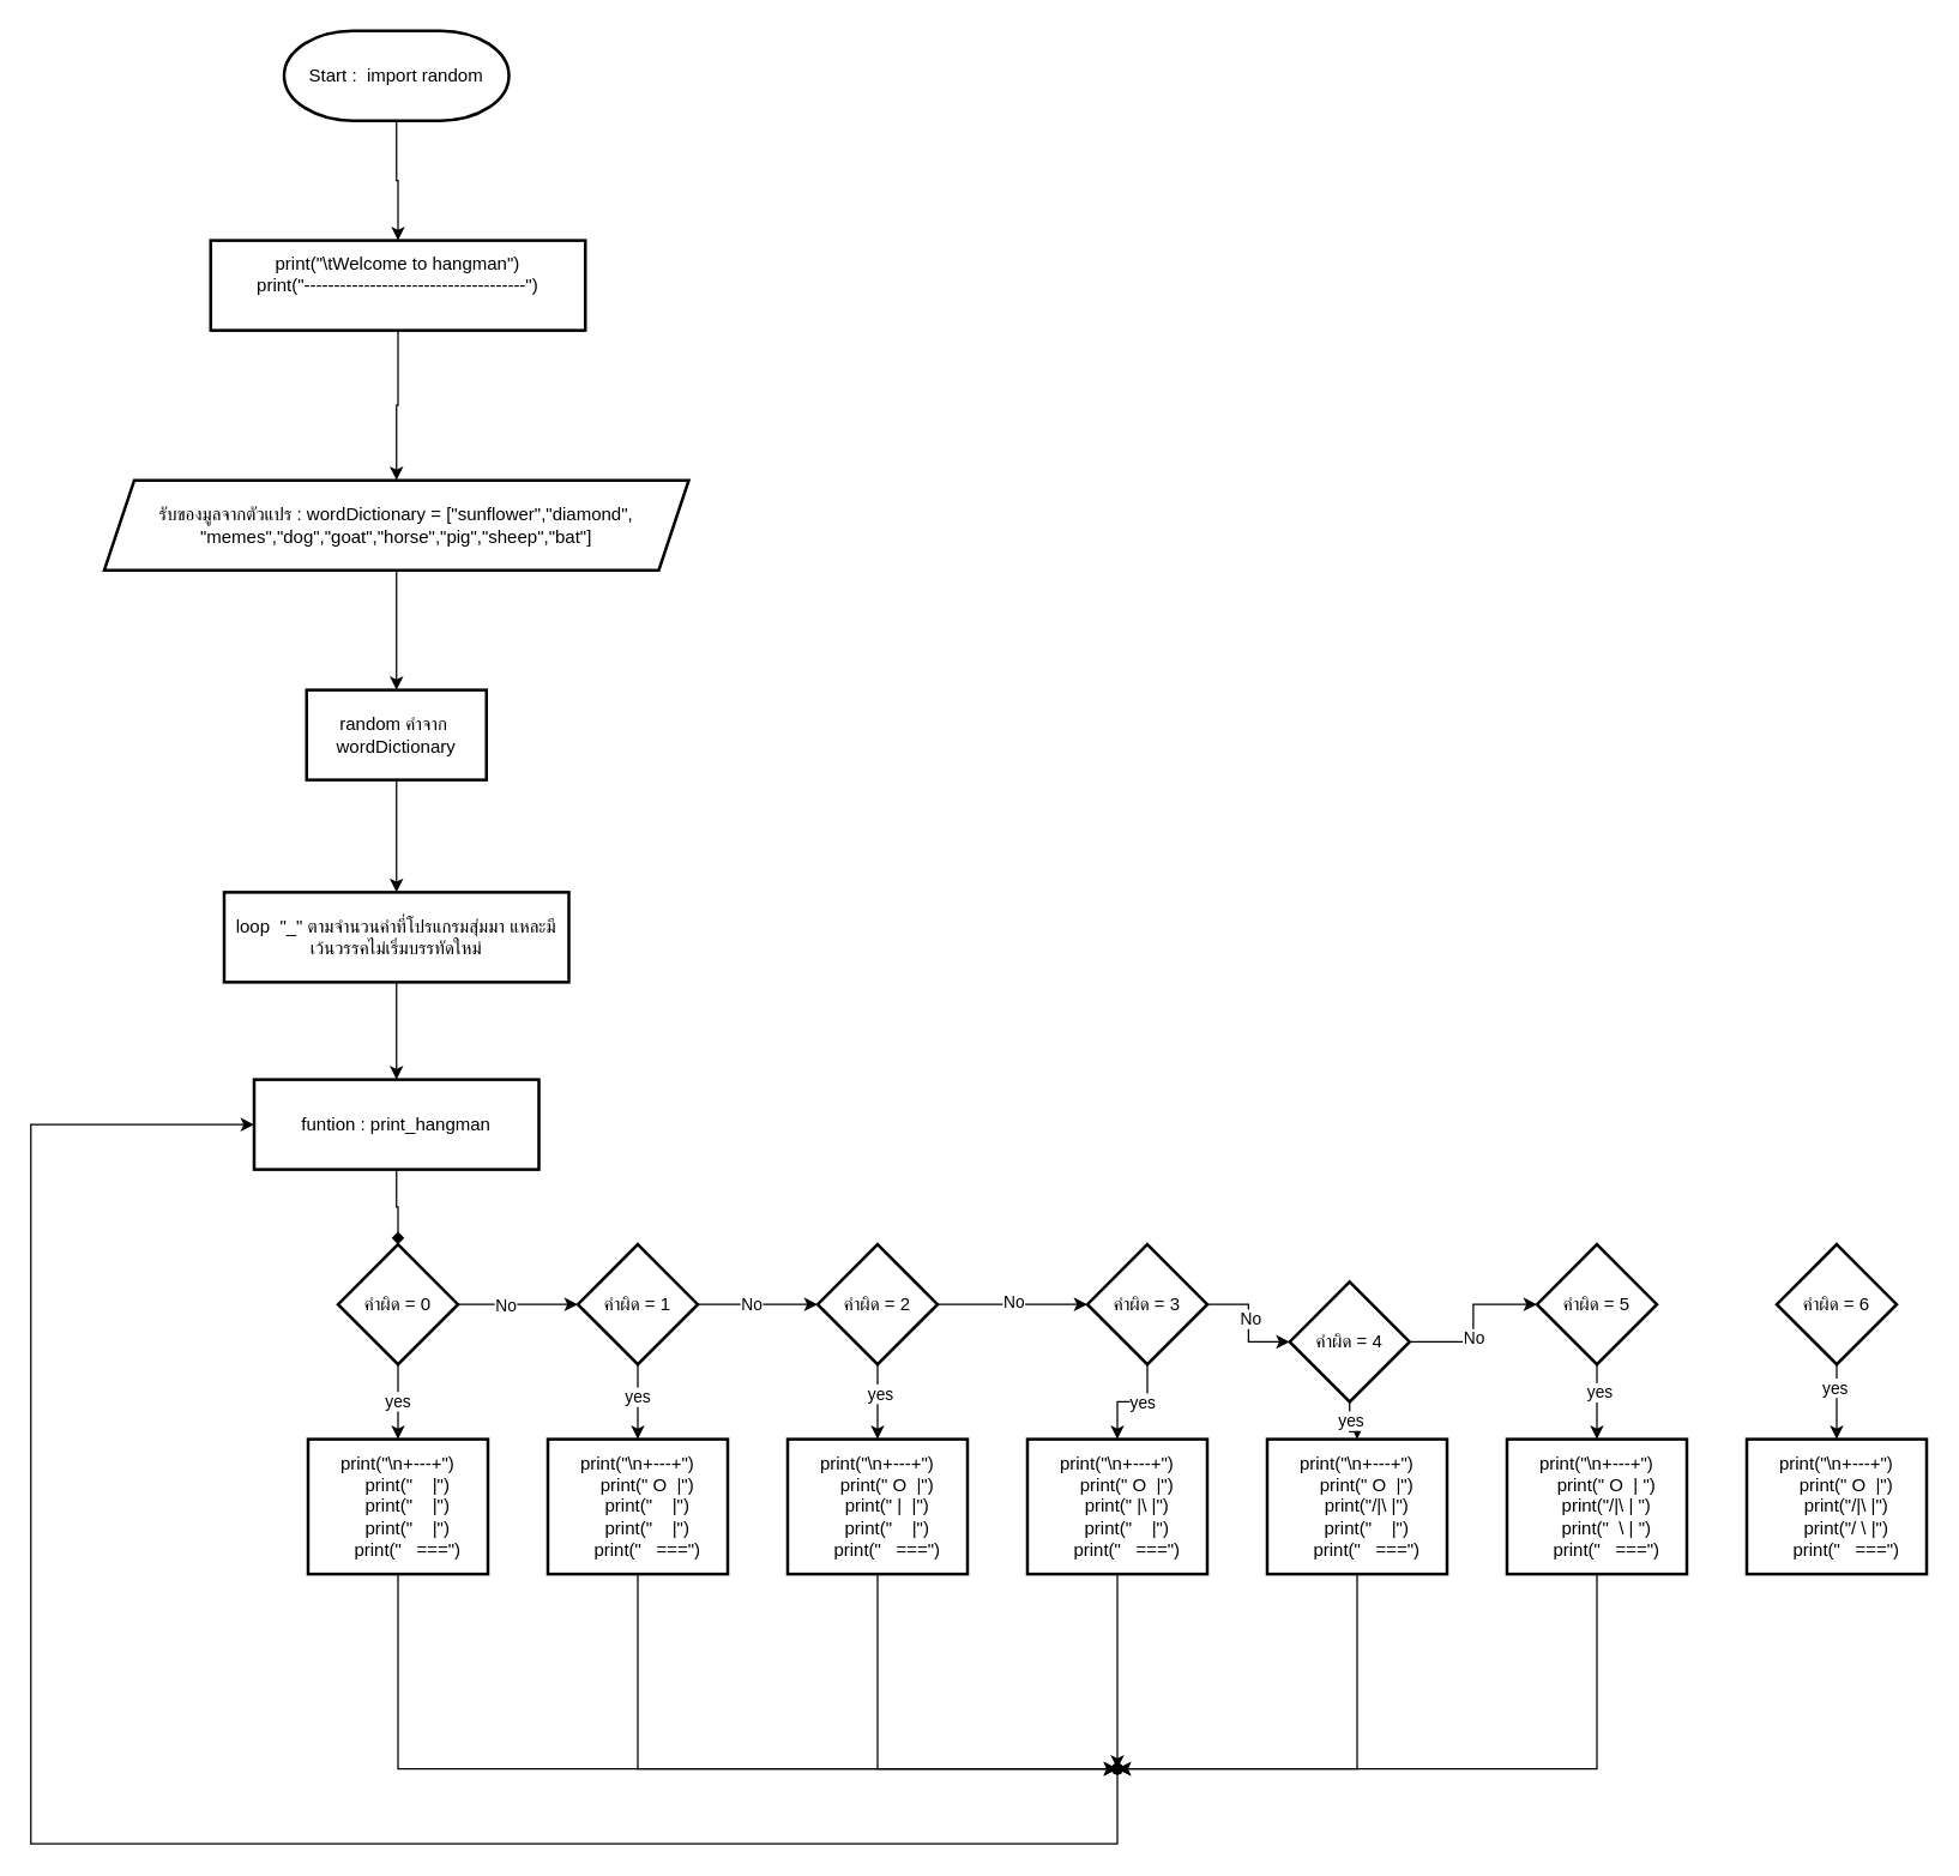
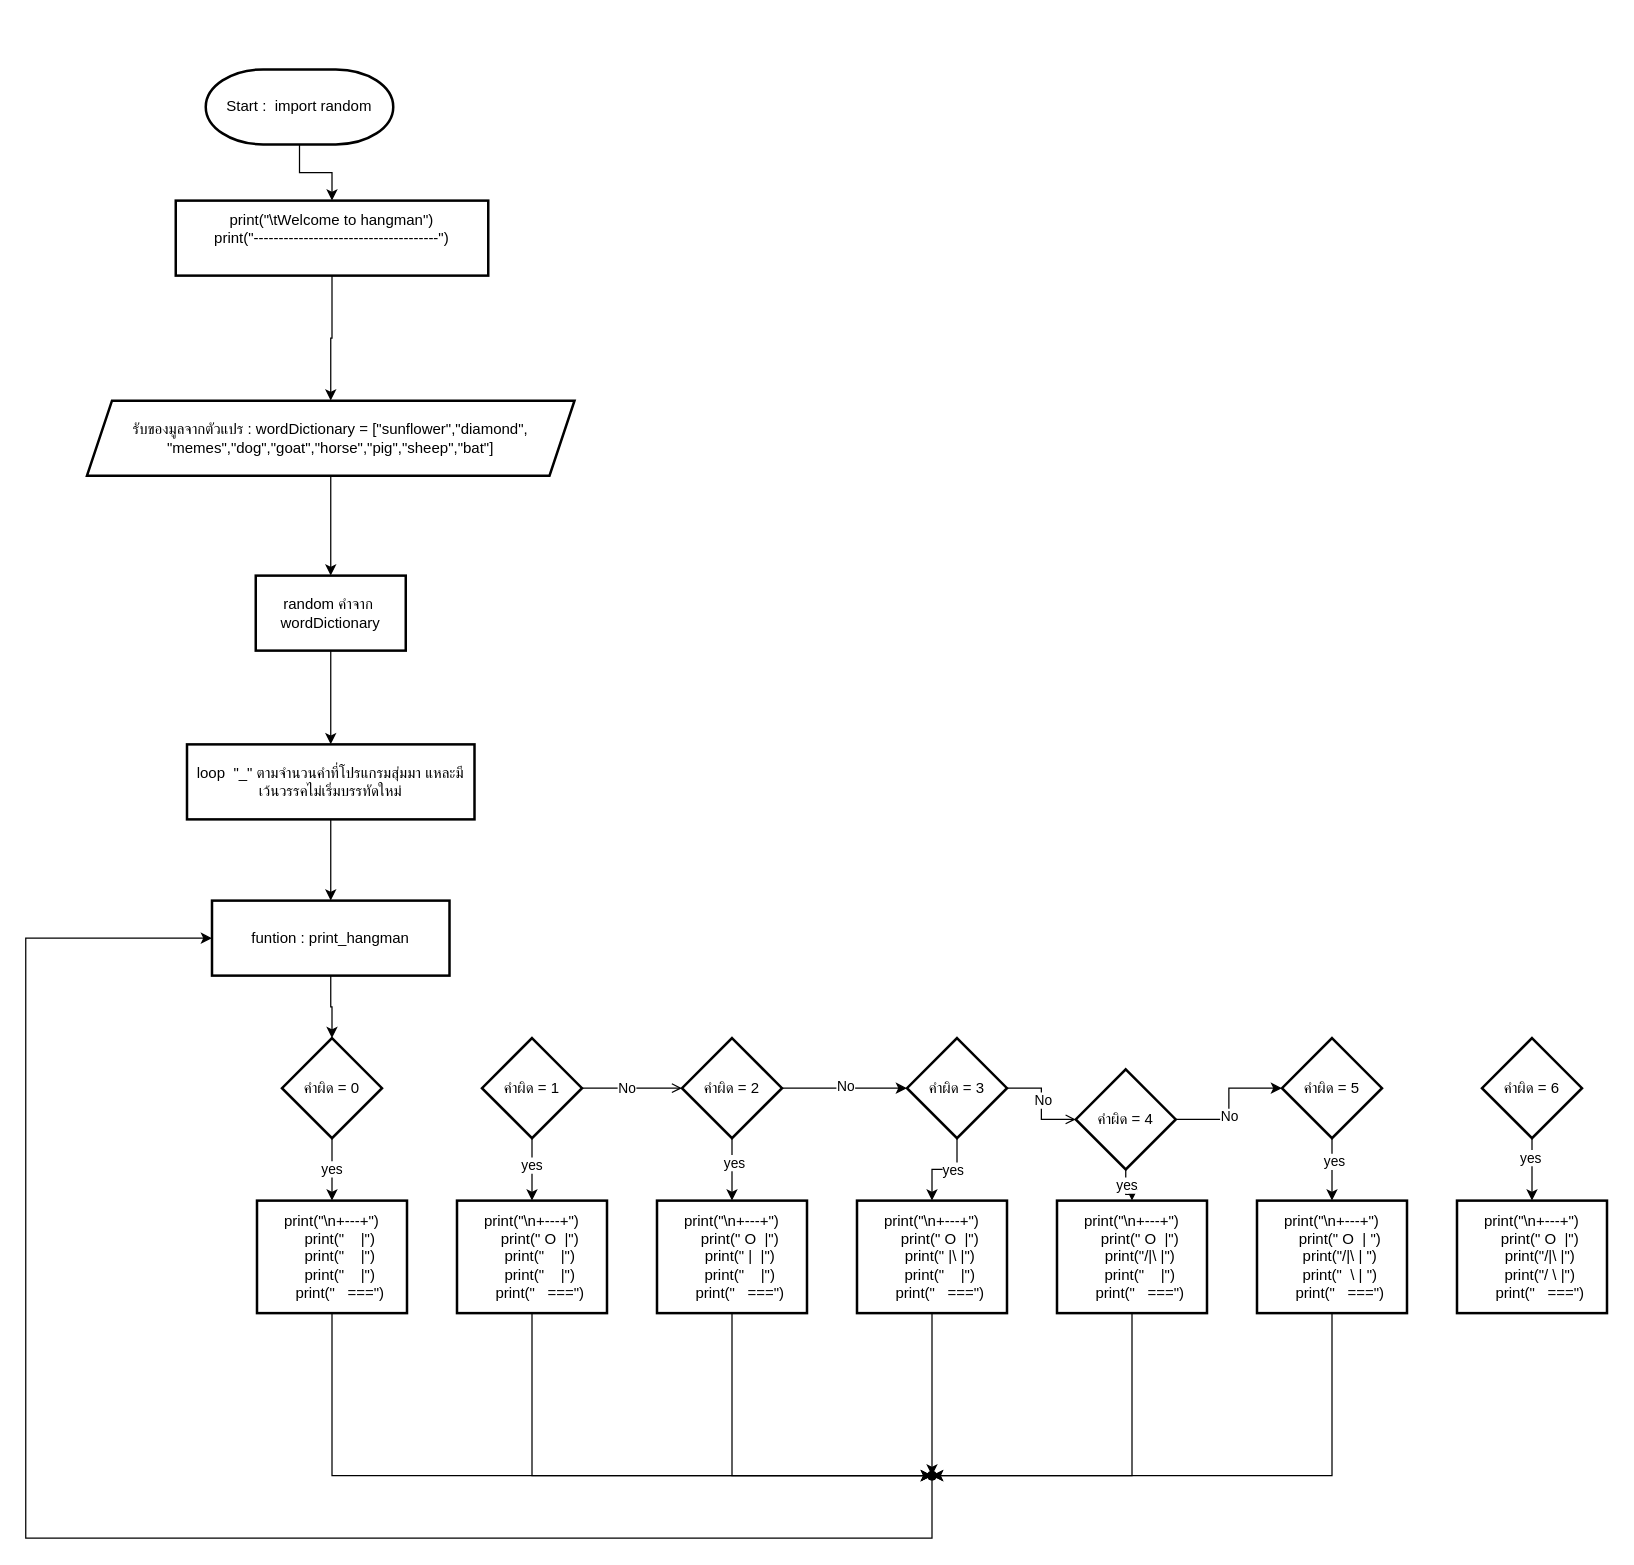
- <mxCell id="3" value="Start :&amp;nbsp; import random" style="strokeWidth=2;html=1;shape=mxgraph.flowchart.terminator;whiteSpace=wrap;" vertex="1" parent="1"><mxGeometry x="189" y="20" width="150" height="60" as="geometry" /></mxCell>
+ <mxCell id="3" value="Start :&amp;nbsp; import random" style="strokeWidth=2;html=1;shape=mxgraph.flowchart.terminator;whiteSpace=wrap;" vertex="1" parent="1"><mxGeometry x="164" y="55" width="150" height="60" as="geometry" /></mxCell>
- <mxCell id="12" value="" style="edgeStyle=orthogonalEdgeStyle;rounded=0;orthogonalLoop=1;jettySize=auto;html=1;endArrow=diamond;" edge="1" parent="1" source="13" target="18"><mxGeometry relative="1" as="geometry" /></mxCell>
+ <mxCell id="12" value="" style="edgeStyle=orthogonalEdgeStyle;rounded=0;orthogonalLoop=1;jettySize=auto;html=1;" edge="1" parent="1" source="13" target="18"><mxGeometry relative="1" as="geometry" /></mxCell>
- <mxCell id="16" value="" style="edgeStyle=orthogonalEdgeStyle;rounded=0;orthogonalLoop=1;jettySize=auto;html=1;" edge="1" parent="1" source="18" target="25"><mxGeometry relative="1" as="geometry" /></mxCell>
- <mxCell id="17" value="No" style="edgeLabel;html=1;align=center;verticalAlign=middle;resizable=0;points=[];" vertex="1" connectable="0" parent="16"><mxGeometry x="-0.236" relative="1" as="geometry"><mxPoint as="offset" /></mxGeometry></mxCell>
- <mxCell id="23" value="" style="edgeStyle=orthogonalEdgeStyle;rounded=0;orthogonalLoop=1;jettySize=auto;html=1;" edge="1" parent="1" source="25" target="32"><mxGeometry relative="1" as="geometry" /></mxCell>
+ <mxCell id="23" value="" style="edgeStyle=orthogonalEdgeStyle;rounded=0;orthogonalLoop=1;jettySize=auto;html=1;endArrow=open;" edge="1" parent="1" source="25" target="32"><mxGeometry relative="1" as="geometry" /></mxCell>
- <mxCell id="37" value="" style="edgeStyle=orthogonalEdgeStyle;rounded=0;orthogonalLoop=1;jettySize=auto;html=1;" edge="1" parent="1" source="39" target="45"><mxGeometry relative="1" as="geometry" /></mxCell>
+ <mxCell id="37" value="" style="edgeStyle=orthogonalEdgeStyle;rounded=0;orthogonalLoop=1;jettySize=auto;html=1;endArrow=open;" edge="1" parent="1" source="39" target="45"><mxGeometry relative="1" as="geometry" /></mxCell>
